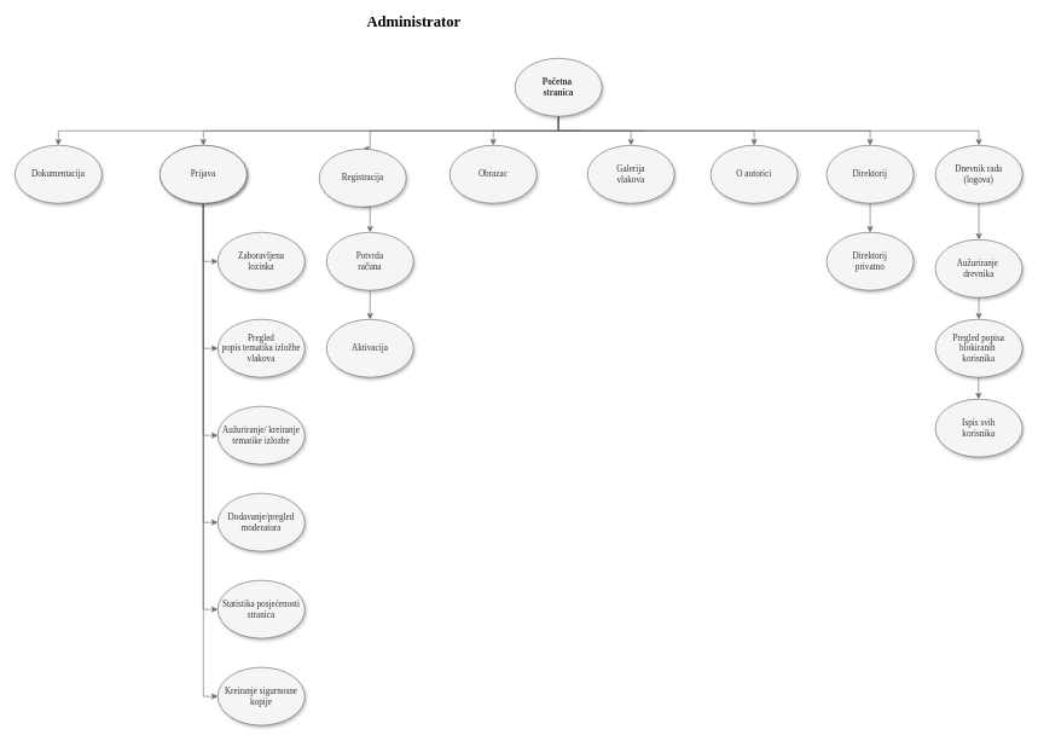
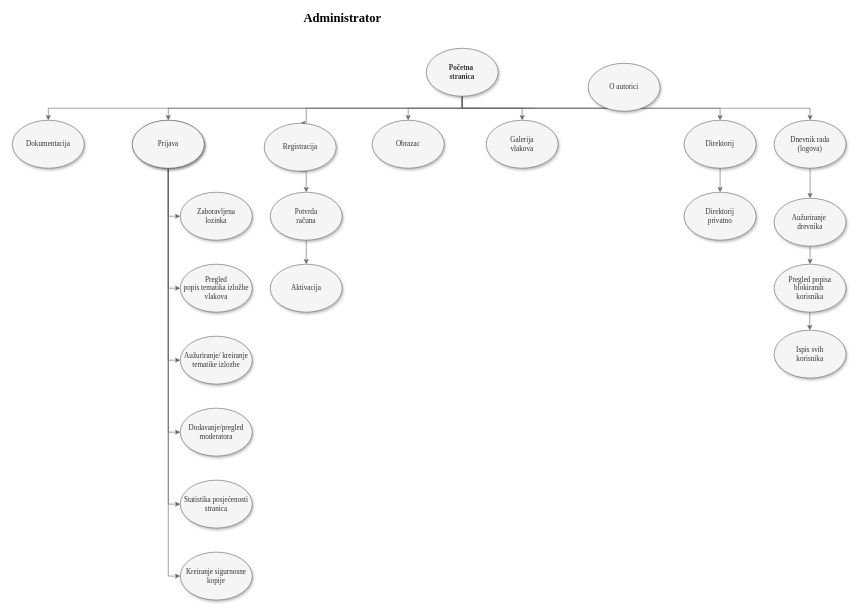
- <mxCell id="29" value="&lt;span&gt;O autorici&lt;/span&gt;" style="ellipse;whiteSpace=wrap;html=1;rounded=0;shadow=1;comic=0;labelBackgroundColor=none;strokeWidth=1;fontFamily=Verdana;fontSize=12;align=center;fillColor=#f5f5f5;fontColor=#333333;strokeColor=#666666;" parent="1" vertex="1"><mxGeometry x="980" y="200" width="120" height="80" as="geometry" /></mxCell>
+ <mxCell id="29" value="&lt;span&gt;O autorici&lt;/span&gt;" style="ellipse;whiteSpace=wrap;html=1;rounded=0;shadow=1;comic=0;labelBackgroundColor=none;strokeWidth=1;fontFamily=Verdana;fontSize=12;align=center;fillColor=#f5f5f5;fontColor=#333333;strokeColor=#666666;" parent="1" vertex="1"><mxGeometry x="980" y="105" width="120" height="80" as="geometry" /></mxCell>
